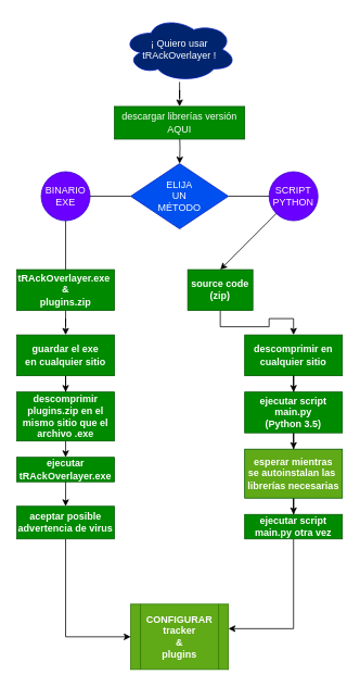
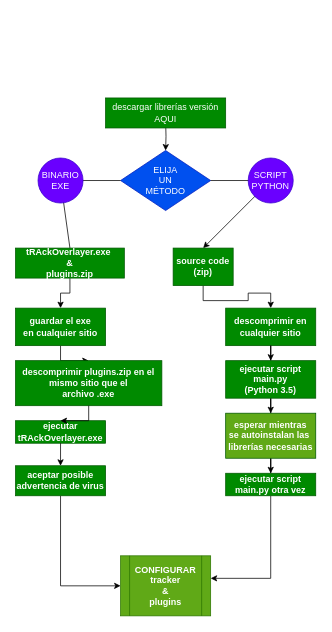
- <mxCell id="9" value="¡ Quiero usar&lt;br&gt;tRAckOverlayer !" style="ellipse;shape=cloud;whiteSpace=wrap;html=1;fillColor=#00256E;fontColor=#ffffff;strokeColor=#001DBC;" vertex="1" parent="1"><mxGeometry x="150" width="140" height="80" as="geometry" y="20" /></mxCell>
- <mxCell id="8" value="" style="edgeStyle=orthogonalEdgeStyle;rounded=0;orthogonalLoop=1;jettySize=auto;html=1;" edge="1" parent="1" source="9" target="10"><mxGeometry relative="1" as="geometry" /></mxCell>
- <mxCell id="12" value="&lt;b style=&quot;border-color: var(--border-color);&quot;&gt;tRAckOverlayer.exe&amp;nbsp;&lt;br&gt;&amp;amp;&lt;br&gt;plugins.zip&lt;br&gt;&lt;/b&gt;" style="rounded=0;whiteSpace=wrap;html=1;fillColor=#008a00;fontColor=#ffffff;strokeColor=#005700;" vertex="1" parent="1"><mxGeometry x="20" y="330" width="120" height="50" as="geometry" /></mxCell>
+ <mxCell id="12" value="&lt;b style=&quot;border-color: var(--border-color);&quot;&gt;tRAckOverlayer.exe&amp;nbsp;&lt;br&gt;&amp;amp;&lt;br&gt;plugins.zip&lt;br&gt;&lt;/b&gt;" style="rounded=0;whiteSpace=wrap;html=1;fillColor=#008a00;fontColor=#ffffff;strokeColor=#005700;" vertex="1" parent="1"><mxGeometry x="20" y="330" width="145" height="40" as="geometry" /></mxCell>
- <mxCell id="17" value="&lt;b style=&quot;border-color: var(--border-color);&quot;&gt;descomprimir plugins.zip en el&lt;br&gt;mismo sitio que el&lt;br&gt;archivo .exe&lt;br&gt;&lt;/b&gt;" style="rounded=0;whiteSpace=wrap;html=1;fillColor=#008a00;fontColor=#ffffff;strokeColor=#005700;" vertex="1" parent="1"><mxGeometry x="20" y="480" width="120" height="60" as="geometry" /></mxCell>
+ <mxCell id="17" value="&lt;b style=&quot;border-color: var(--border-color);&quot;&gt;descomprimir plugins.zip en el&lt;br&gt;mismo sitio que el&lt;br&gt;archivo .exe&lt;br&gt;&lt;/b&gt;" style="rounded=0;whiteSpace=wrap;html=1;fillColor=#008a00;fontColor=#ffffff;strokeColor=#005700;" vertex="1" parent="1"><mxGeometry x="20" y="480" width="195" height="60" as="geometry" /></mxCell>
